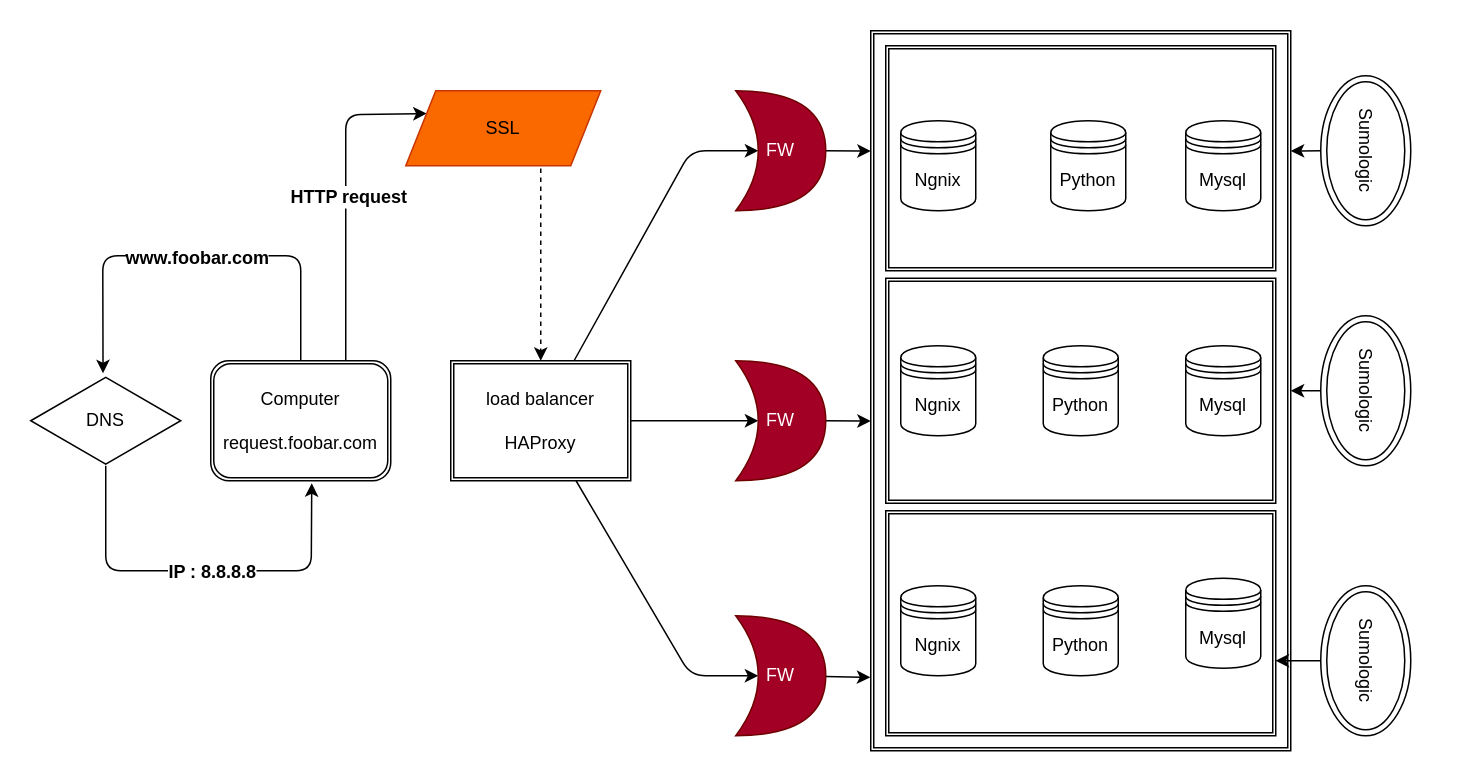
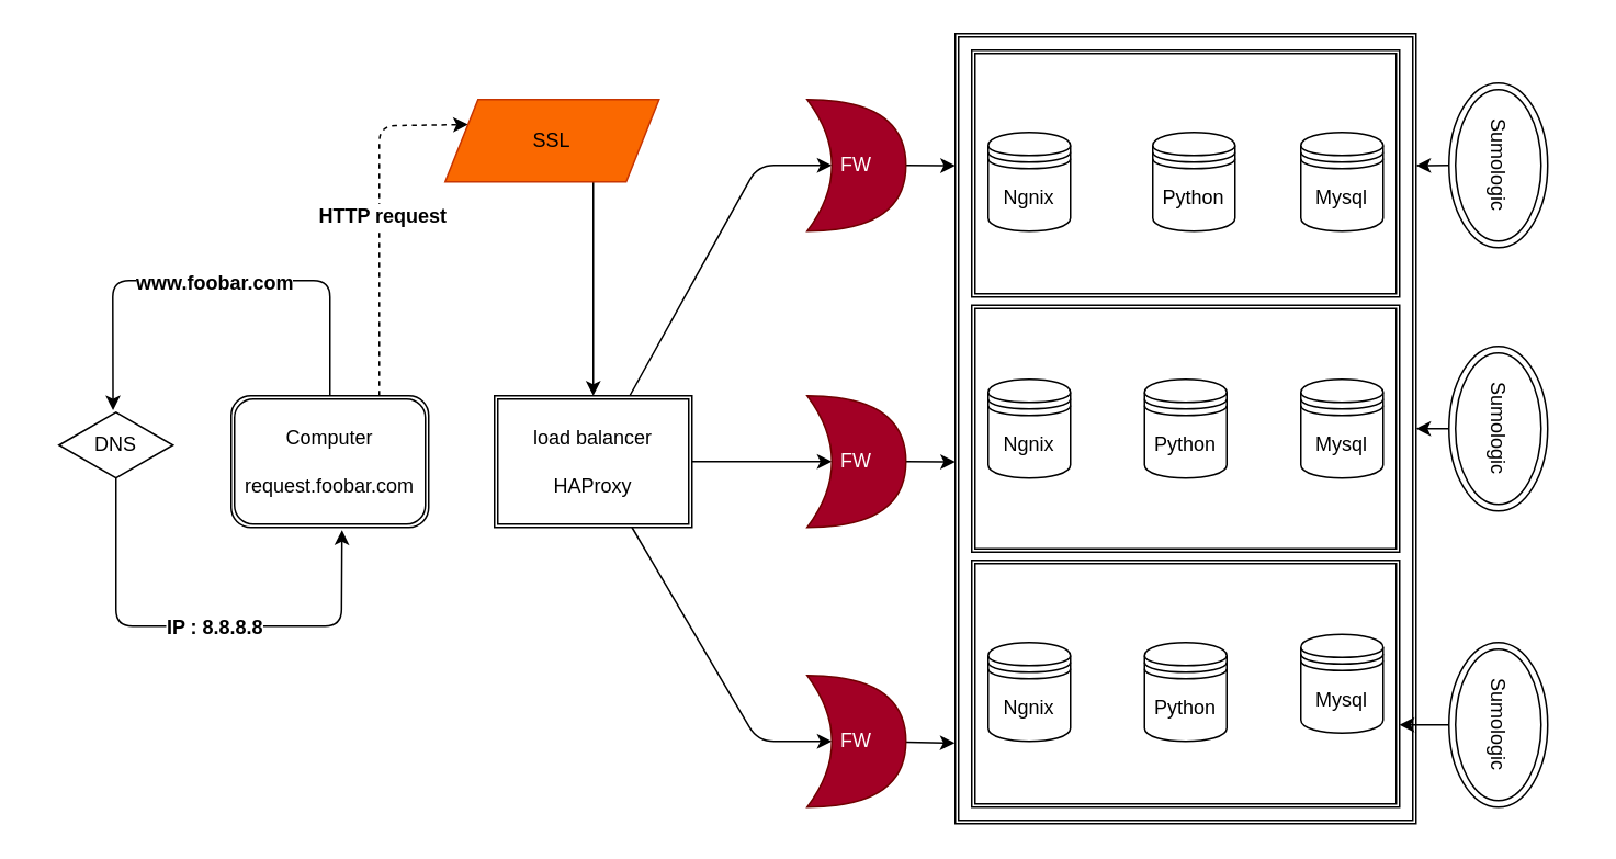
- <mxCell id="27" style="edgeStyle=none;html=1;entryX=0.5;entryY=0;entryDx=0;entryDy=0;dashed=1;" edge="1" parent="1" source="28" target="13"><mxGeometry relative="1" as="geometry"><Array as="points"><mxPoint x="360" y="85" /></Array></mxGeometry></mxCell>
+ <mxCell id="27" style="edgeStyle=none;html=1;entryX=0.5;entryY=0;entryDx=0;entryDy=0;" edge="1" parent="1" source="28" target="13"><mxGeometry relative="1" as="geometry"><Array as="points"><mxPoint x="360" y="85" /></Array></mxGeometry></mxCell>
- <mxCell id="7" style="edgeStyle=none;html=1;exitX=0.75;exitY=0;exitDx=0;exitDy=0;entryX=0;entryY=0.25;entryDx=0;entryDy=0;" edge="1" parent="1" source="9" target="28"><mxGeometry relative="1" as="geometry"><Array as="points"><mxPoint x="230" y="76" /></Array></mxGeometry></mxCell>
+ <mxCell id="7" style="edgeStyle=none;html=1;exitX=0.75;exitY=0;exitDx=0;exitDy=0;entryX=0;entryY=0.25;entryDx=0;entryDy=0;dashed=1;" edge="1" parent="1" source="9" target="28"><mxGeometry relative="1" as="geometry"><Array as="points"><mxPoint x="230" y="76" /></Array></mxGeometry></mxCell>
- <mxCell id="4" value="DNS" style="html=1;whiteSpace=wrap;aspect=fixed;shape=isoRectangle;" parent="1" vertex="1"><mxGeometry y="250" width="100" height="60" as="geometry" x="20" /></mxCell>
+ <mxCell id="4" value="DNS" style="html=1;whiteSpace=wrap;aspect=fixed;shape=isoRectangle;" parent="1" vertex="1"><mxGeometry x="20" y="250" width="100" height="40" as="geometry" /></mxCell>
